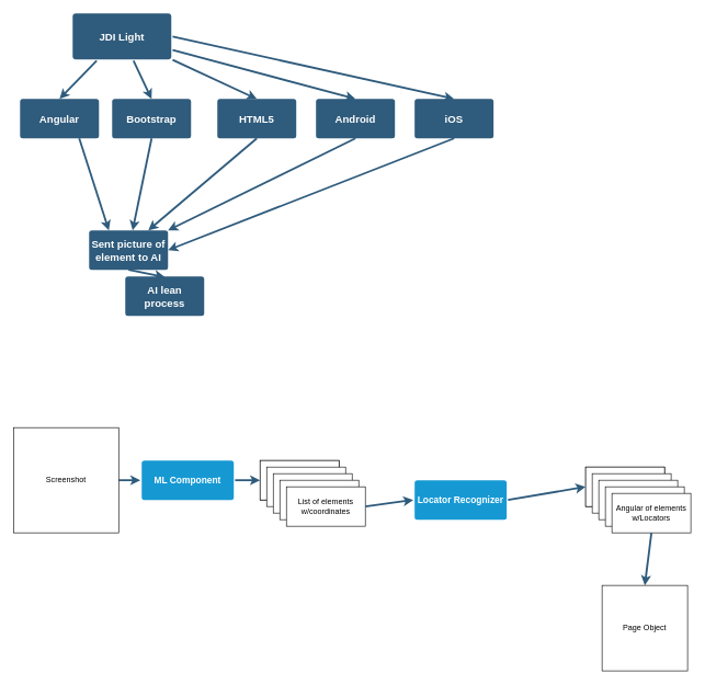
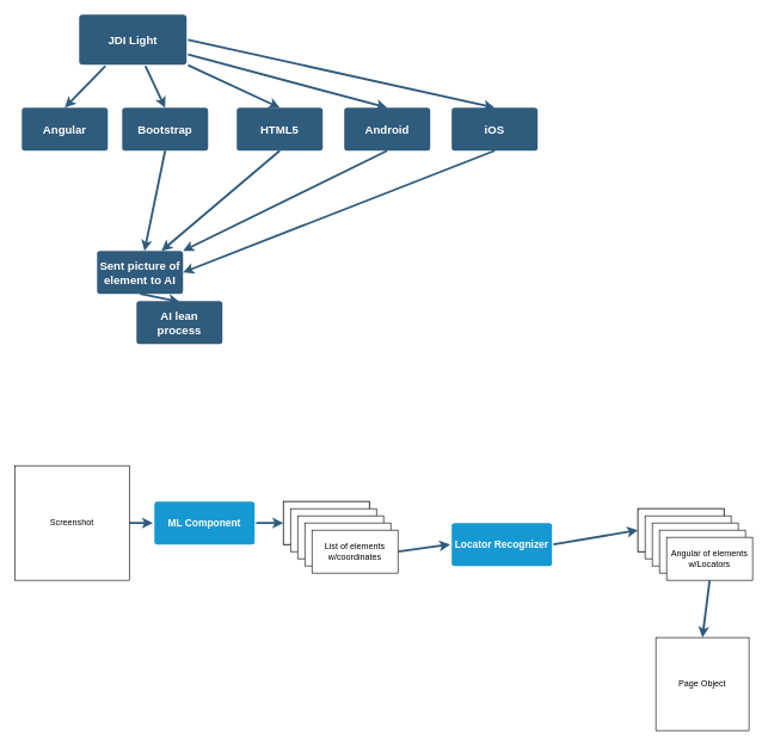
- <mxCell id="38" value="" style="edgeStyle=none;rounded=0;jumpStyle=none;html=1;shadow=0;labelBackgroundColor=none;startArrow=none;startFill=0;endArrow=classic;endFill=1;jettySize=auto;orthogonalLoop=1;strokeColor=#2F5B7C;strokeWidth=3;fontFamily=Helvetica;fontSize=16;fontColor=#23445D;spacing=5;exitX=0.75;exitY=1;exitDx=0;exitDy=0;entryX=0.25;entryY=0;entryDx=0;entryDy=0;" edge="1" parent="1" source="5" target="34"><mxGeometry relative="1" as="geometry"><mxPoint x="390" y="210" as="sourcePoint" /><mxPoint x="170" y="275" as="targetPoint" /></mxGeometry></mxCell>
